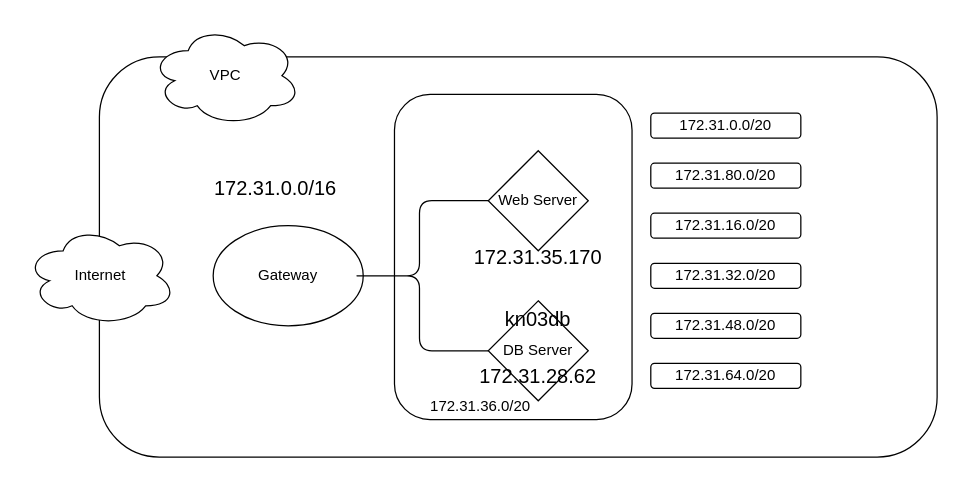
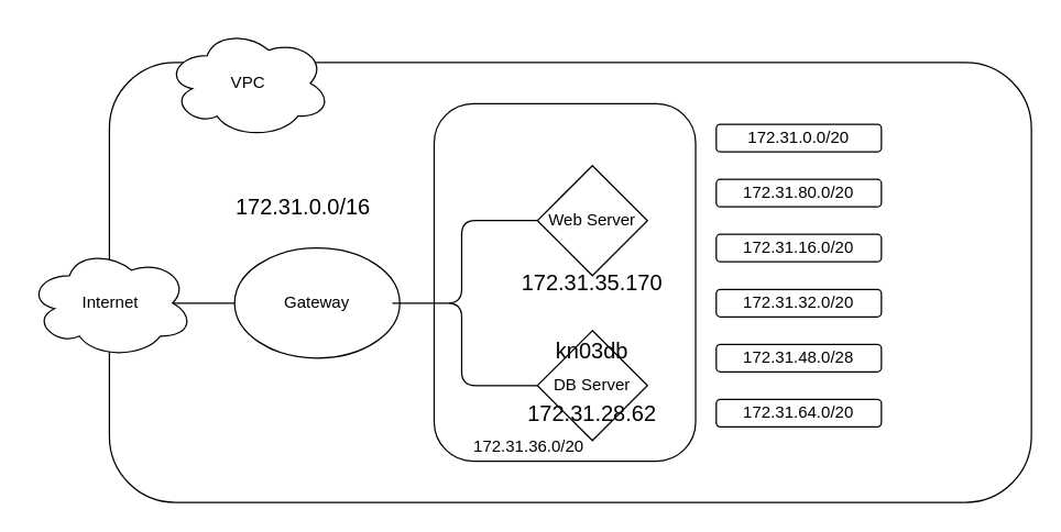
+ <mxCell id="5" value="" style="endArrow=none;html=1;rounded=0;exitX=0.875;exitY=0.5;exitDx=0;exitDy=0;exitPerimeter=0;entryX=0;entryY=0.5;entryDx=0;entryDy=0;" parent="1" source="3" target="4" edge="1"><mxGeometry width="50" height="50" relative="1" as="geometry"><mxPoint x="370" y="250" as="sourcePoint" /><mxPoint x="180" y="220" as="targetPoint" /></mxGeometry></mxCell>
- <mxCell id="16" value="172.31.48.0/20" style="rounded=1;whiteSpace=wrap;html=1;" parent="1" vertex="1"><mxGeometry x="520" y="250" width="120" height="20" as="geometry" /></mxCell>
+ <mxCell id="16" value="172.31.48.0/28" style="rounded=1;whiteSpace=wrap;html=1;" parent="1" vertex="1"><mxGeometry x="520" y="250" width="120" height="20" as="geometry" /></mxCell>
